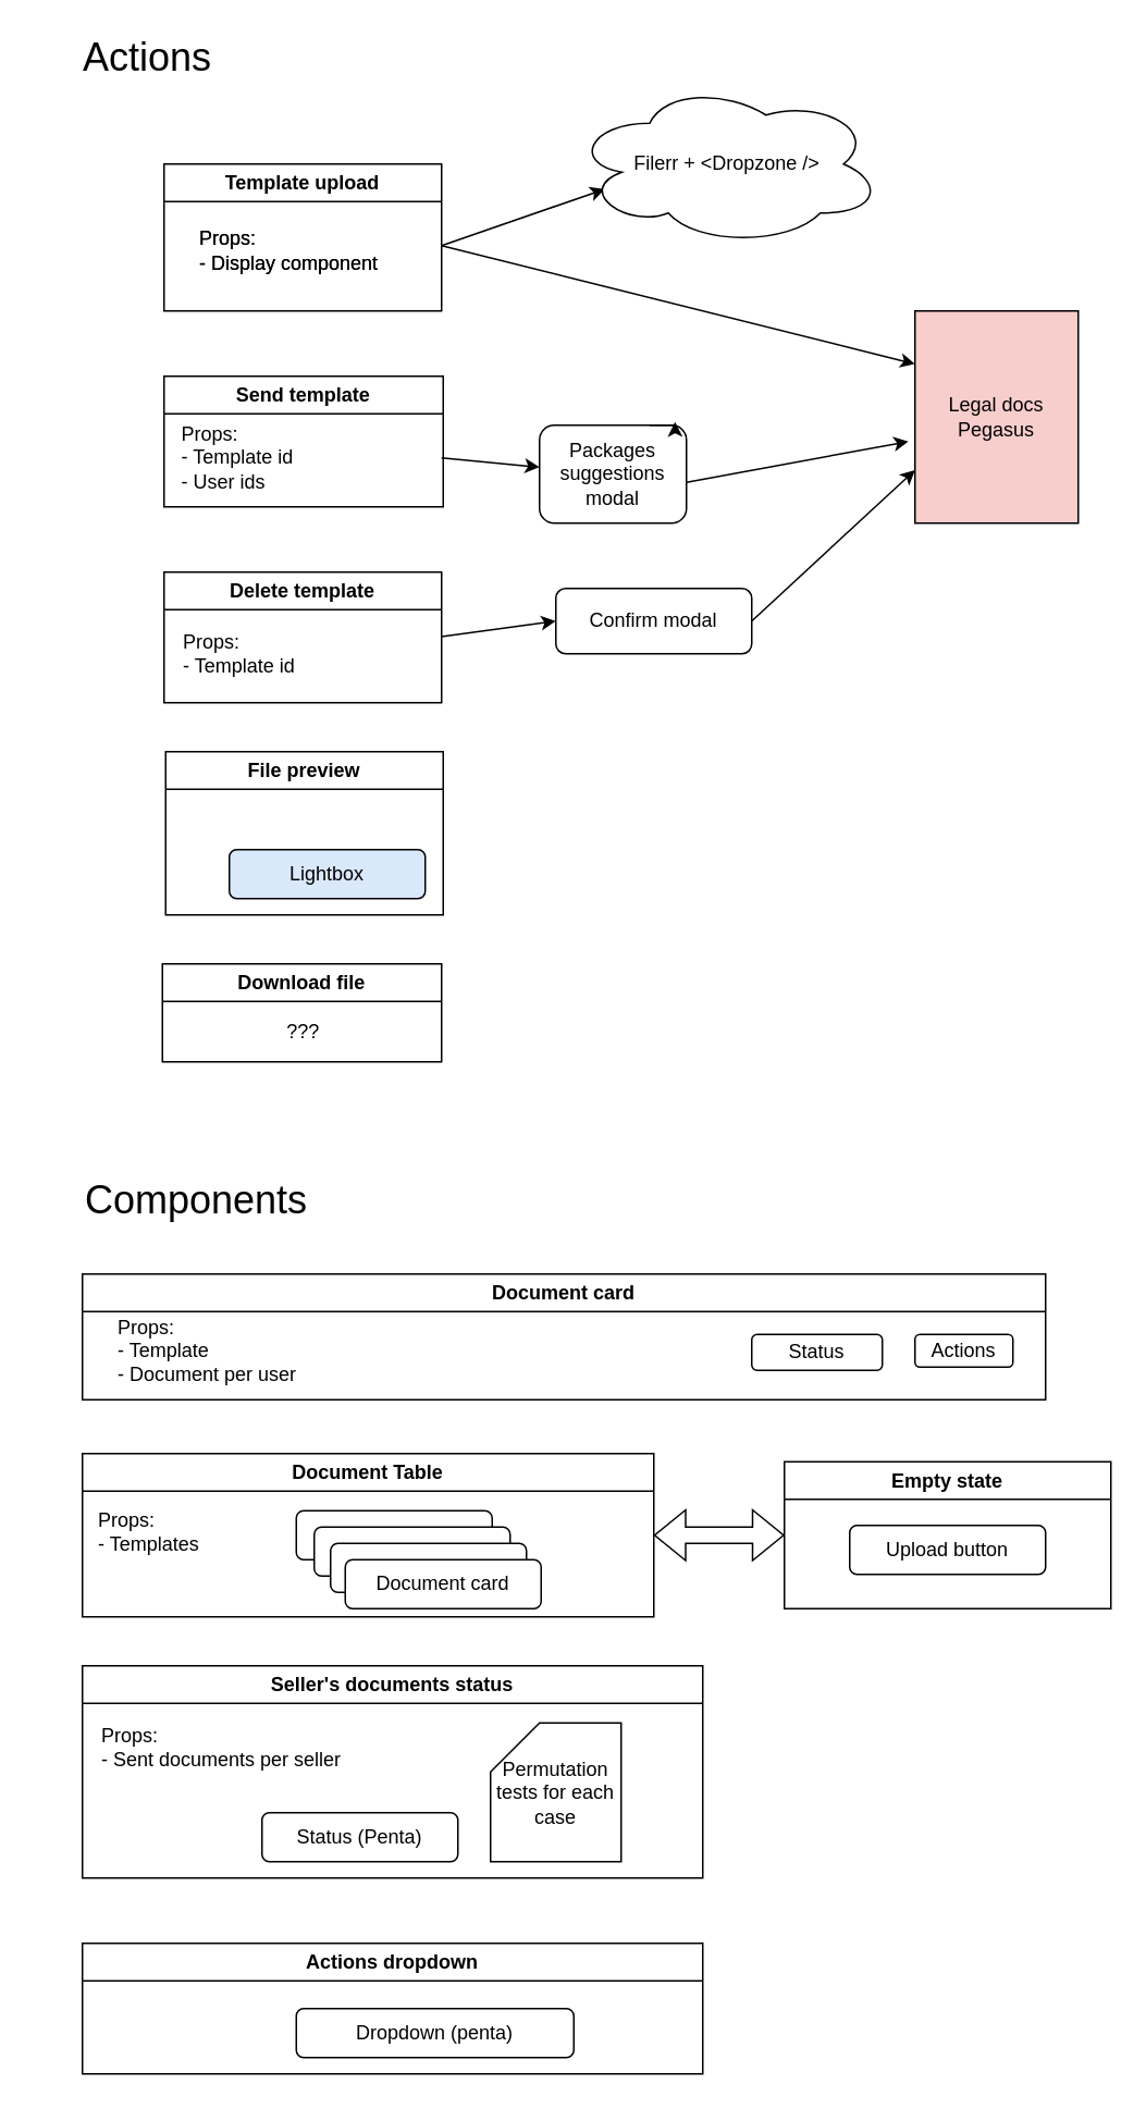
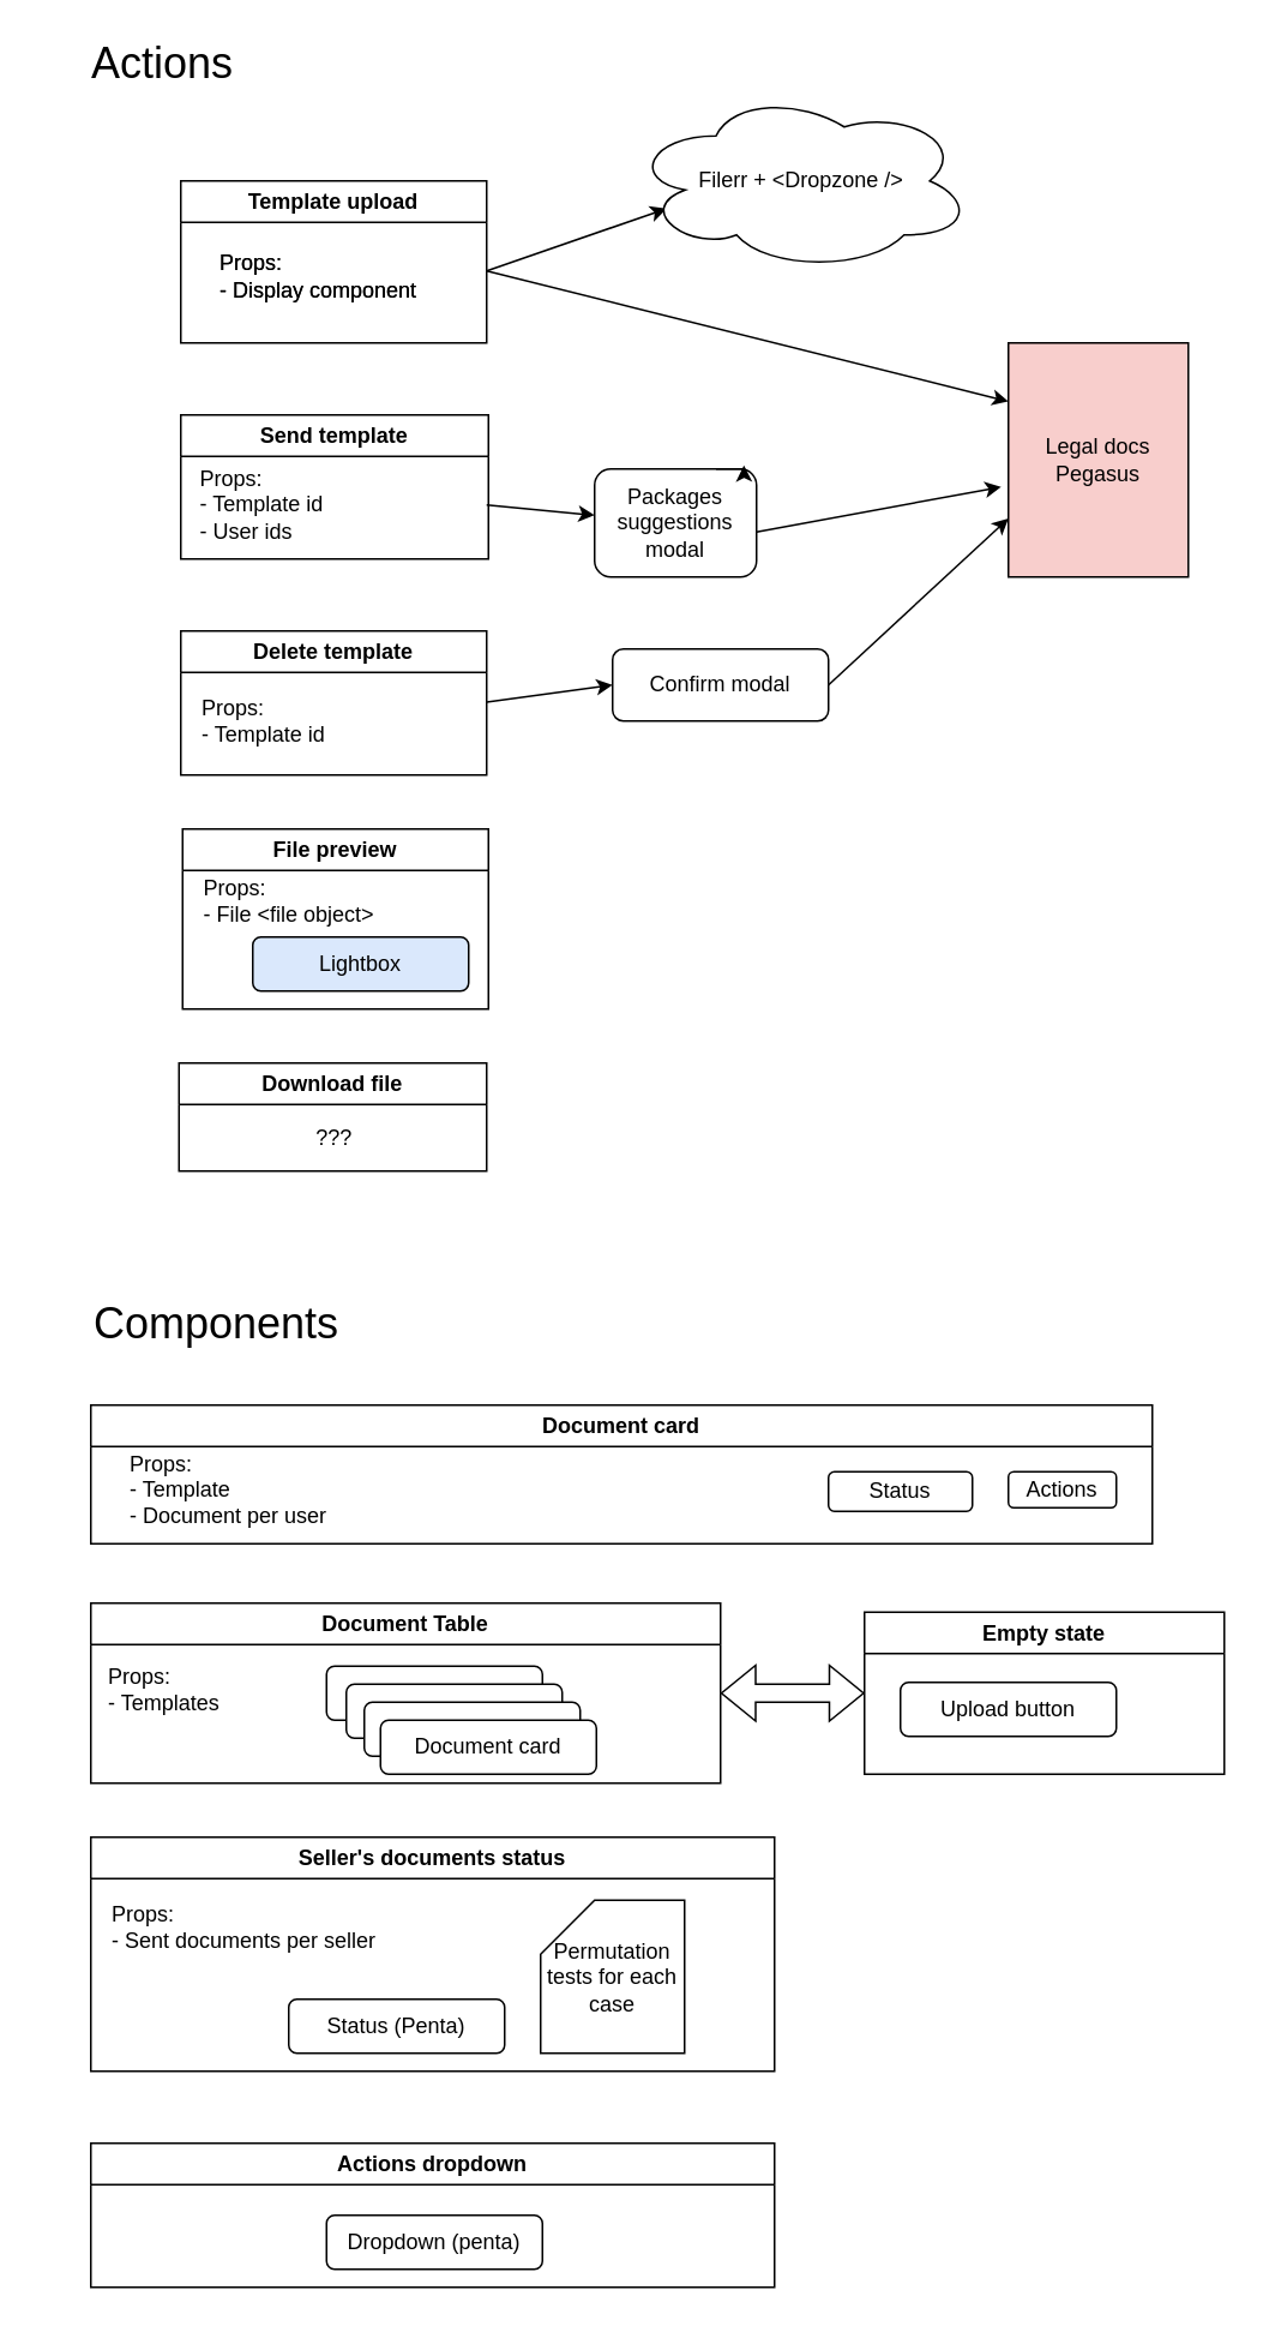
+ <mxCell id="11" value="Props:&lt;div&gt;- File &amp;lt;file object&amp;gt;&lt;/div&gt;" style="text;html=1;align=left;verticalAlign=middle;resizable=0;points=[];autosize=1;strokeColor=none;fillColor=none;" vertex="1" parent="10"><mxGeometry x="10" y="20" width="120" height="40" as="geometry" /></mxCell>
- <mxCell id="27" value="Upload button" style="rounded=1;whiteSpace=wrap;html=1;" vertex="1" parent="26"><mxGeometry x="40" y="39" width="120" height="30" as="geometry" /></mxCell>
+ <mxCell id="27" value="Upload button" style="rounded=1;whiteSpace=wrap;html=1;" vertex="1" parent="26"><mxGeometry x="20" y="39" width="120" height="30" as="geometry" /></mxCell>
- <mxCell id="45" value="Dropdown (penta)" style="rounded=1;whiteSpace=wrap;html=1;" vertex="1" parent="44"><mxGeometry x="131" y="40" width="170" height="30" as="geometry" /></mxCell>
+ <mxCell id="45" value="Dropdown (penta)" style="rounded=1;whiteSpace=wrap;html=1;" vertex="1" parent="44"><mxGeometry x="131" y="40" width="120" height="30" as="geometry" /></mxCell>
